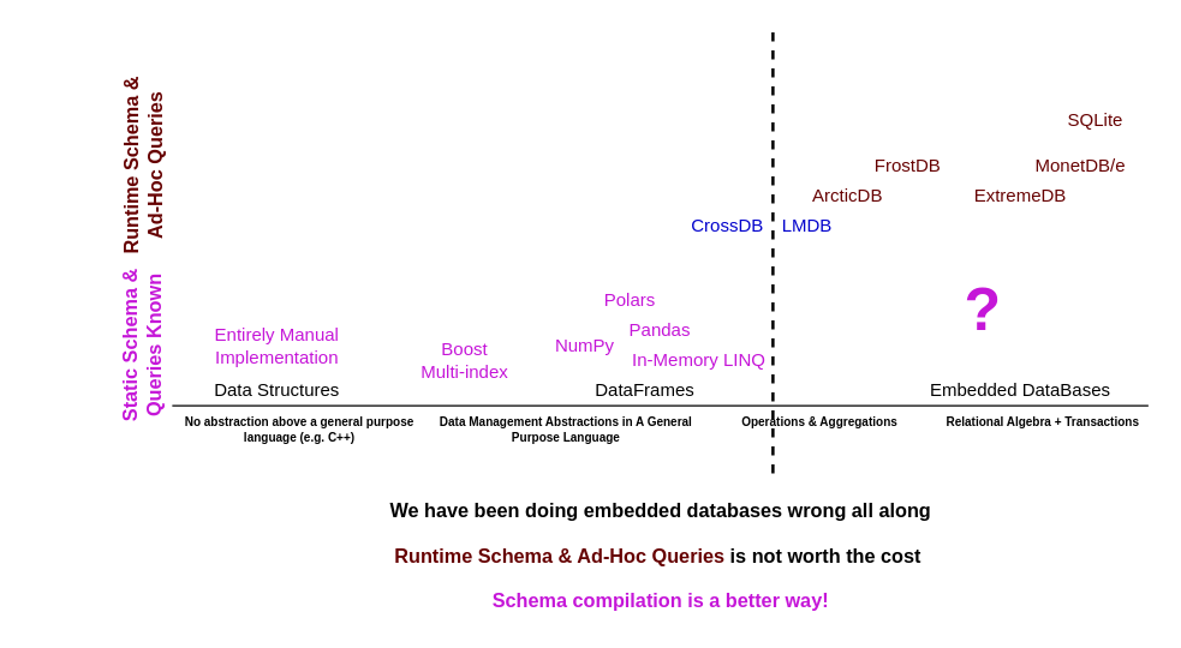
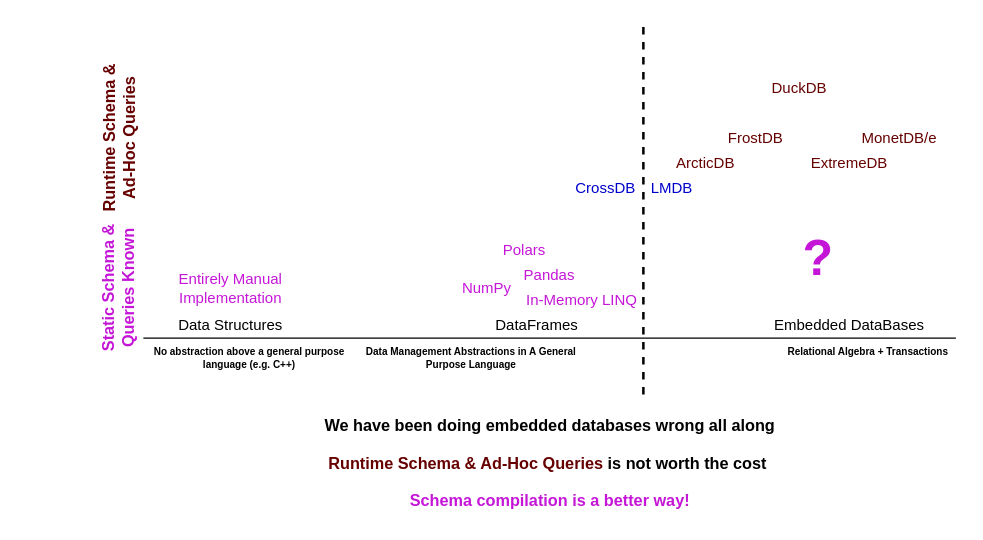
+ <mxCell id="16" value="DuckDB" style="text;html=1;strokeColor=none;fillColor=none;align=center;verticalAlign=middle;whiteSpace=wrap;rounded=0;fontColor=#660000;" parent="1" vertex="1"><mxGeometry x="614" y="60" width="50" height="20" as="geometry" /></mxCell>
- <mxCell id="15" value="SQLite" style="text;html=1;strokeColor=none;fillColor=none;align=center;verticalAlign=middle;whiteSpace=wrap;rounded=0;fontColor=#660000;" parent="1" vertex="1"><mxGeometry x="704" y="70" width="50" height="20" as="geometry" /></mxCell>
- <mxCell id="21" value="Boost&lt;br&gt;Multi-index" style="text;html=1;strokeColor=none;fillColor=none;align=center;verticalAlign=middle;whiteSpace=wrap;rounded=0;fontColor=#C516D8;" parent="1" vertex="1"><mxGeometry x="269" y="230" width="80" height="20" as="geometry" /></mxCell>
- <mxCell id="22" value="Operations &amp;amp; Aggregations&amp;nbsp;" style="text;html=1;strokeColor=none;fillColor=none;align=center;verticalAlign=top;whiteSpace=wrap;rounded=0;fontSize=8;fontStyle=1;fontColor=#000000;" parent="1" vertex="1"><mxGeometry x="489" y="270" width="115" height="20" as="geometry" /></mxCell>
